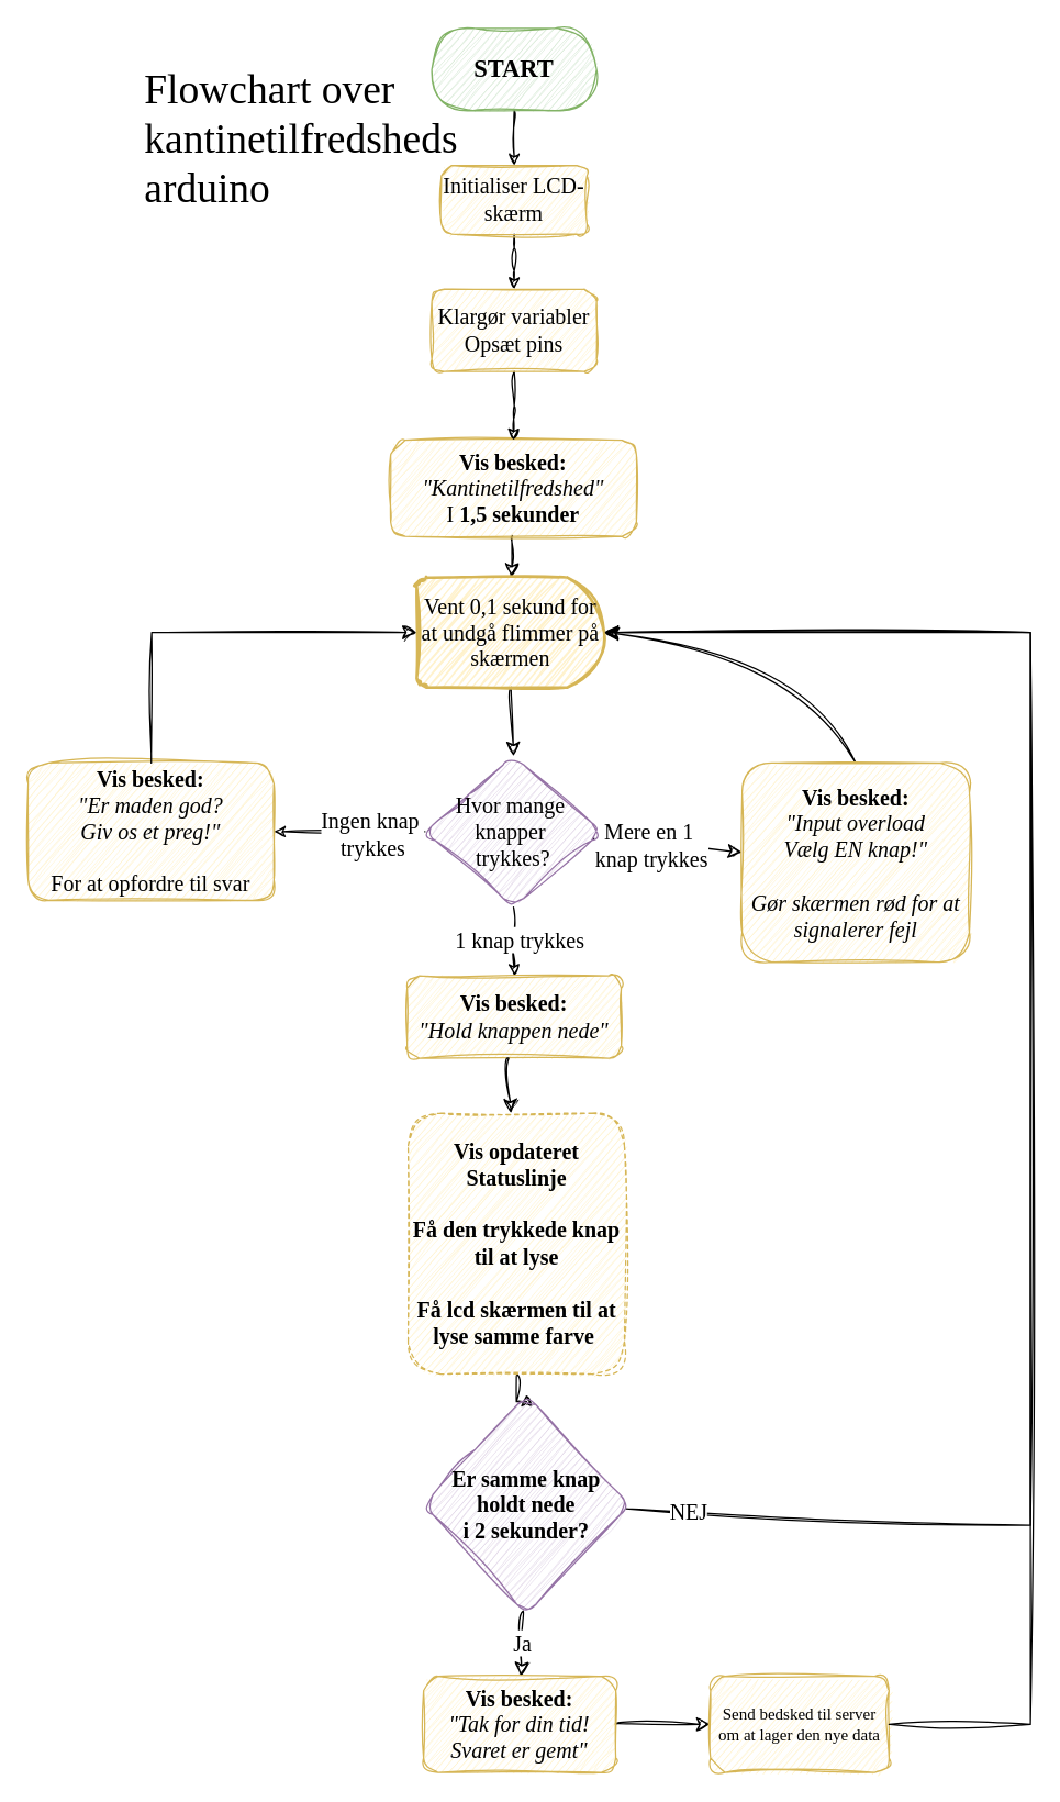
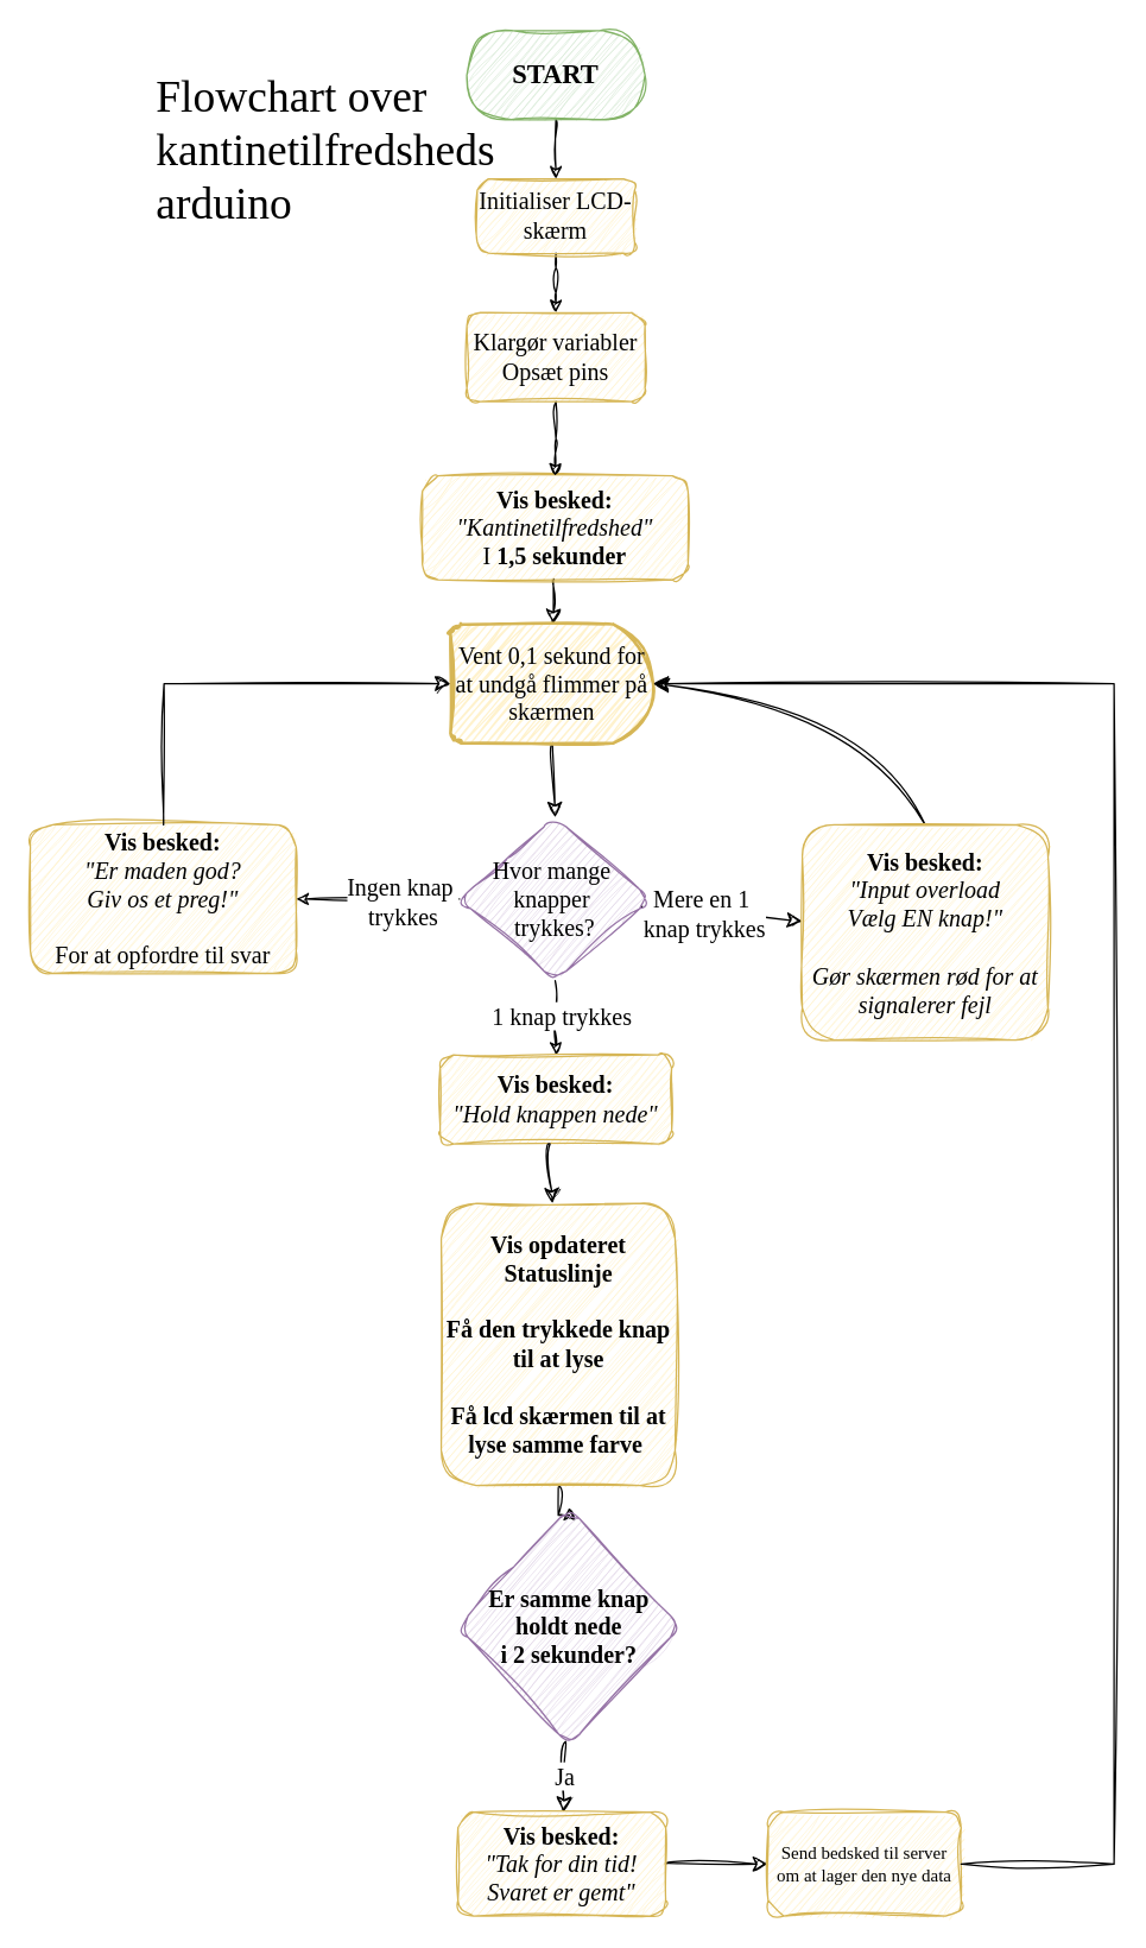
- <mxCell id="21" value="&lt;b&gt;&lt;font data-font-src=&quot;https://fonts.googleapis.com/css?family=Single+Day&quot; face=&quot;Single Day&quot; style=&quot;font-size: 16px;&quot;&gt;Vis opdateret Statuslinje&lt;/font&gt;&lt;/b&gt;&lt;div&gt;&lt;b&gt;&lt;font style=&quot;font-size: 16px;&quot; data-font-src=&quot;https://fonts.googleapis.com/css?family=Single+Day&quot; face=&quot;Single Day&quot;&gt;&lt;br&gt;&lt;/font&gt;&lt;/b&gt;&lt;/div&gt;&lt;div&gt;&lt;b&gt;&lt;font style=&quot;font-size: 16px;&quot; data-font-src=&quot;https://fonts.googleapis.com/css?family=Single+Day&quot; face=&quot;Single Day&quot;&gt;Få den trykkede knap&lt;/font&gt;&lt;/b&gt;&lt;/div&gt;&lt;div&gt;&lt;b&gt;&lt;font style=&quot;font-size: 16px;&quot; data-font-src=&quot;https://fonts.googleapis.com/css?family=Single+Day&quot; face=&quot;Single Day&quot;&gt;til at lyse&lt;/font&gt;&lt;/b&gt;&lt;/div&gt;&lt;div&gt;&lt;font style=&quot;font-size: 16px;&quot; data-font-src=&quot;https://fonts.googleapis.com/css?family=Single+Day&quot; face=&quot;Single Day&quot;&gt;&lt;b&gt;&lt;br&gt;&lt;/b&gt;&lt;/font&gt;&lt;/div&gt;&lt;div&gt;&lt;font style=&quot;font-size: 16px;&quot; data-font-src=&quot;https://fonts.googleapis.com/css?family=Single+Day&quot; face=&quot;Single Day&quot;&gt;&lt;b style=&quot;&quot;&gt;Få lcd skærmen til at lyse samme farve&amp;nbsp;&lt;/b&gt;&lt;/font&gt;&lt;/div&gt;" style="rounded=1;whiteSpace=wrap;html=1;sketch=1;hachureGap=4;jiggle=2;curveFitting=1;fontFamily=Architects Daughter;fontSource=https%3A%2F%2Ffonts.googleapis.com%2Fcss%3Ffamily%3DArchitects%2BDaughter;fillColor=#fff2cc;strokeColor=#d6b656;dashed=1;" parent="1" vertex="1"><mxGeometry x="296.75" y="810" width="157.5" height="190" as="geometry" /></mxCell>
+ <mxCell id="21" value="&lt;b&gt;&lt;font data-font-src=&quot;https://fonts.googleapis.com/css?family=Single+Day&quot; face=&quot;Single Day&quot; style=&quot;font-size: 16px;&quot;&gt;Vis opdateret Statuslinje&lt;/font&gt;&lt;/b&gt;&lt;div&gt;&lt;b&gt;&lt;font style=&quot;font-size: 16px;&quot; data-font-src=&quot;https://fonts.googleapis.com/css?family=Single+Day&quot; face=&quot;Single Day&quot;&gt;&lt;br&gt;&lt;/font&gt;&lt;/b&gt;&lt;/div&gt;&lt;div&gt;&lt;b&gt;&lt;font style=&quot;font-size: 16px;&quot; data-font-src=&quot;https://fonts.googleapis.com/css?family=Single+Day&quot; face=&quot;Single Day&quot;&gt;Få den trykkede knap&lt;/font&gt;&lt;/b&gt;&lt;/div&gt;&lt;div&gt;&lt;b&gt;&lt;font style=&quot;font-size: 16px;&quot; data-font-src=&quot;https://fonts.googleapis.com/css?family=Single+Day&quot; face=&quot;Single Day&quot;&gt;til at lyse&lt;/font&gt;&lt;/b&gt;&lt;/div&gt;&lt;div&gt;&lt;font style=&quot;font-size: 16px;&quot; data-font-src=&quot;https://fonts.googleapis.com/css?family=Single+Day&quot; face=&quot;Single Day&quot;&gt;&lt;b&gt;&lt;br&gt;&lt;/b&gt;&lt;/font&gt;&lt;/div&gt;&lt;div&gt;&lt;font style=&quot;font-size: 16px;&quot; data-font-src=&quot;https://fonts.googleapis.com/css?family=Single+Day&quot; face=&quot;Single Day&quot;&gt;&lt;b style=&quot;&quot;&gt;Få lcd skærmen til at lyse samme farve&amp;nbsp;&lt;/b&gt;&lt;/font&gt;&lt;/div&gt;" style="rounded=1;whiteSpace=wrap;html=1;sketch=1;hachureGap=4;jiggle=2;curveFitting=1;fontFamily=Architects Daughter;fontSource=https%3A%2F%2Ffonts.googleapis.com%2Fcss%3Ffamily%3DArchitects%2BDaughter;fillColor=#fff2cc;strokeColor=#d6b656;" parent="1" vertex="1"><mxGeometry x="296.75" y="810" width="157.5" height="190" as="geometry" /></mxCell>
- <mxCell id="24" style="edgeStyle=none;curved=0;rounded=0;sketch=1;hachureGap=4;jiggle=2;curveFitting=1;orthogonalLoop=1;jettySize=auto;html=1;fontFamily=Architects Daughter;fontSource=https%3A%2F%2Ffonts.googleapis.com%2Fcss%3Ffamily%3DArchitects%2BDaughter;fontSize=12;startSize=8;endSize=8;entryX=1;entryY=0.5;entryDx=0;entryDy=0;entryPerimeter=0;" edge="1" parent="1" source="26" target="34"><mxGeometry relative="1" as="geometry"><mxPoint x="450" y="460" as="targetPoint" /><Array as="points"><mxPoint x="750" y="1110" /><mxPoint x="750" y="460" /></Array></mxGeometry></mxCell>
- <mxCell id="25" value="&lt;font data-font-src=&quot;https://fonts.googleapis.com/css?family=Single+Day&quot; face=&quot;Single Day&quot; style=&quot;font-size: 16px;&quot;&gt;NEJ&lt;/font&gt;" style="edgeLabel;html=1;align=center;verticalAlign=middle;resizable=0;points=[];fontSize=12;sketch=1;hachureGap=4;jiggle=2;curveFitting=1;fontFamily=Architects Daughter;fontSource=https%3A%2F%2Ffonts.googleapis.com%2Fcss%3Ffamily%3DArchitects%2BDaughter;" vertex="1" connectable="0" parent="24"><mxGeometry x="-0.947" y="-2" relative="1" as="geometry"><mxPoint x="12" y="-2" as="offset" /></mxGeometry></mxCell>
